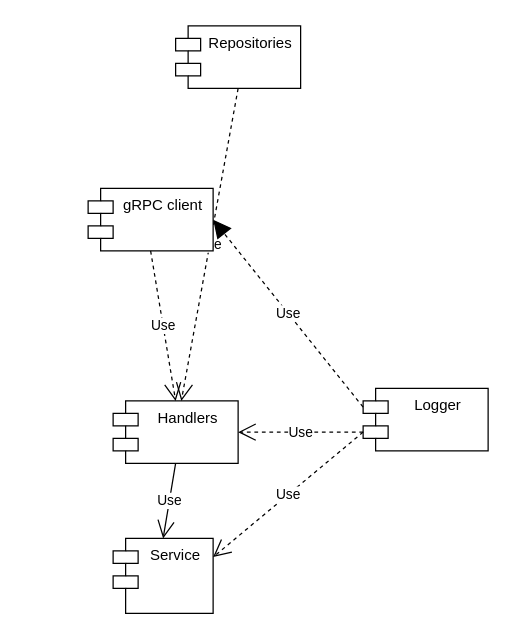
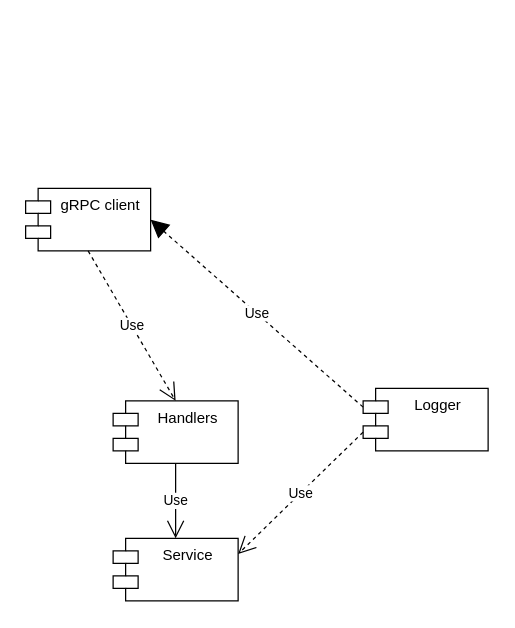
- <mxCell id="3" value="Repositories" style="shape=module;align=left;spacingLeft=20;align=center;verticalAlign=top;whiteSpace=wrap;html=1;" vertex="1" parent="1"><mxGeometry x="140" y="20" width="100" height="50" as="geometry" /></mxCell>
- <mxCell id="10" value="gRPC client" style="shape=module;align=left;spacingLeft=20;align=center;verticalAlign=top;whiteSpace=wrap;html=1;" vertex="1" parent="1"><mxGeometry x="70" y="150" width="100" height="50" as="geometry" /></mxCell>
+ <mxCell id="10" value="gRPC client" style="shape=module;align=left;spacingLeft=20;align=center;verticalAlign=top;whiteSpace=wrap;html=1;" vertex="1" parent="1"><mxGeometry x="20" y="150" width="100" height="50" as="geometry" /></mxCell>
- <mxCell id="6" value="Use" style="endArrow=open;endSize=12;dashed=1;html=1;rounded=0;exitX=0.5;exitY=1;exitDx=0;exitDy=0;" edge="1" parent="1" source="3" target="2"><mxGeometry width="160" relative="1" as="geometry"><mxPoint x="60" y="350" as="sourcePoint" /><mxPoint x="220" y="350" as="targetPoint" /></mxGeometry></mxCell>
- <mxCell id="8" value="Use" style="endArrow=open;endSize=12;dashed=1;html=1;rounded=0;exitX=0;exitY=0;exitDx=0;exitDy=35;exitPerimeter=0;entryX=1;entryY=0.5;entryDx=0;entryDy=0;" edge="1" parent="1" source="4" target="2"><mxGeometry width="160" relative="1" as="geometry"><mxPoint x="150" y="270" as="sourcePoint" /><mxPoint x="150" y="330" as="targetPoint" /></mxGeometry></mxCell>
- <mxCell id="5" value="Service" style="shape=module;align=left;spacingLeft=20;align=center;verticalAlign=top;whiteSpace=wrap;html=1;" vertex="1" parent="1"><mxGeometry x="90" y="430" width="80" height="60" as="geometry" /></mxCell>
+ <mxCell id="5" value="Service" style="shape=module;align=left;spacingLeft=20;align=center;verticalAlign=top;whiteSpace=wrap;html=1;" vertex="1" parent="1"><mxGeometry x="90" y="430" width="100" height="50" as="geometry" /></mxCell>
